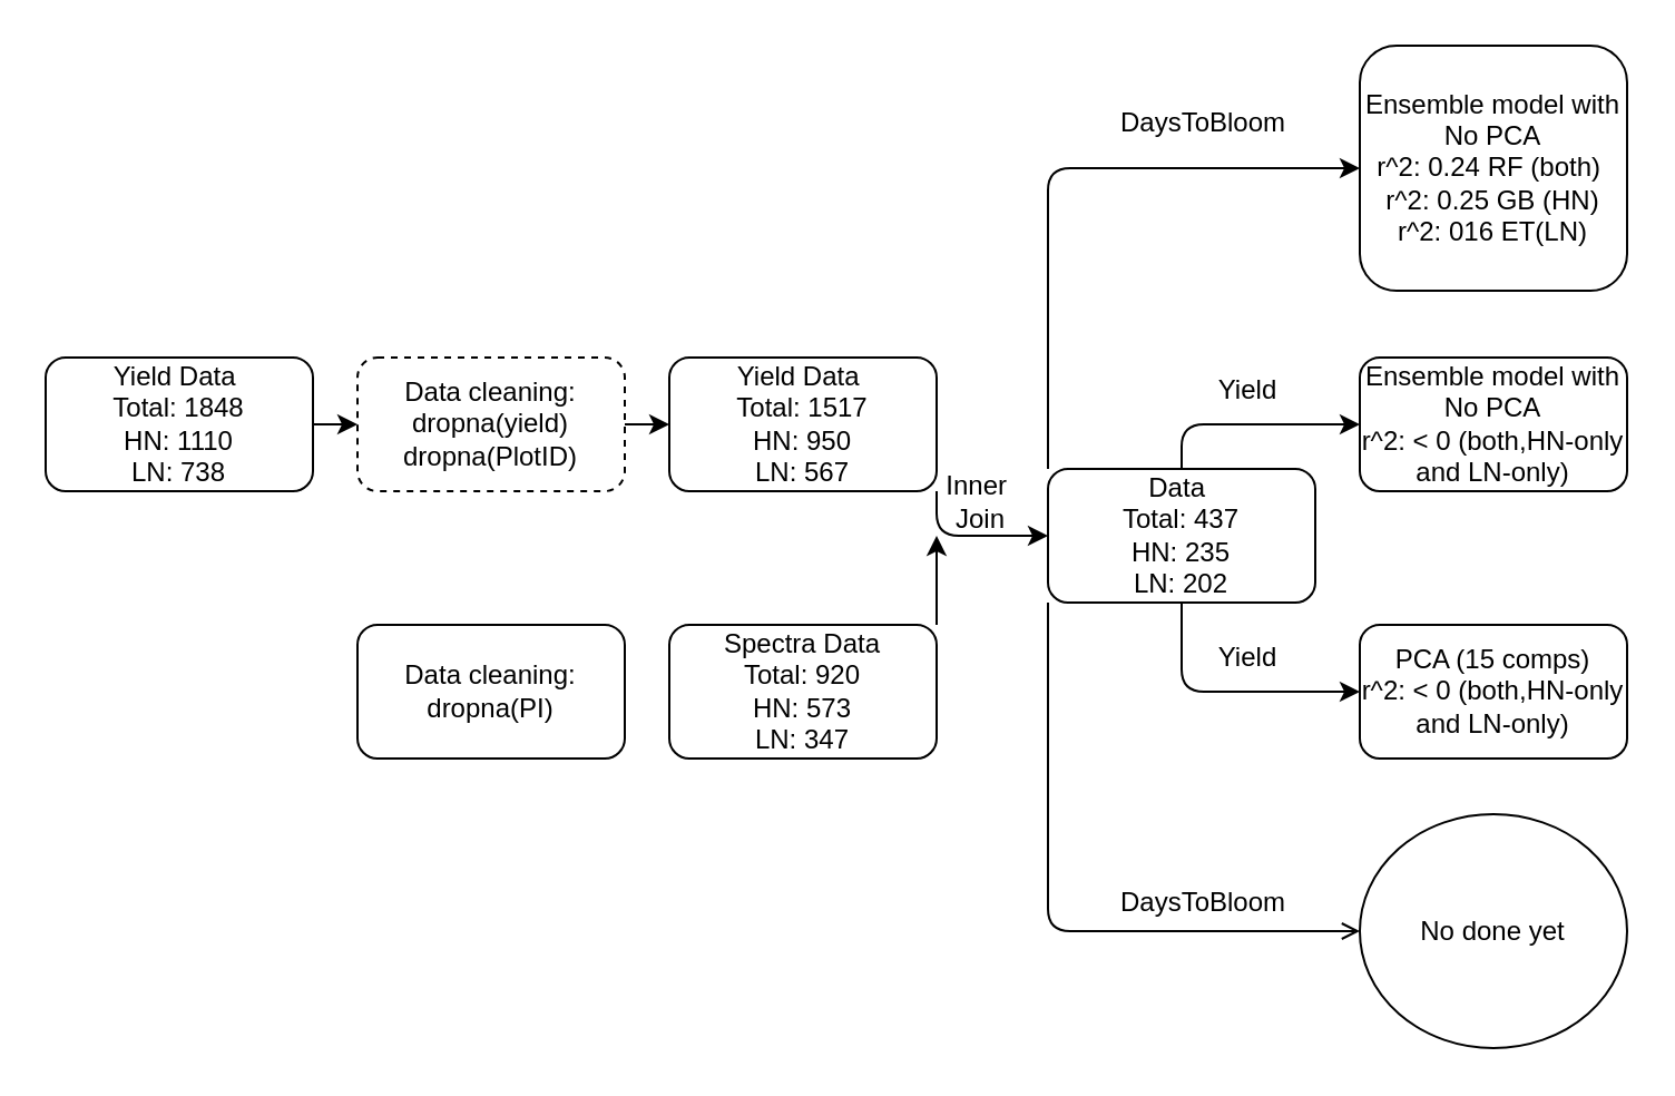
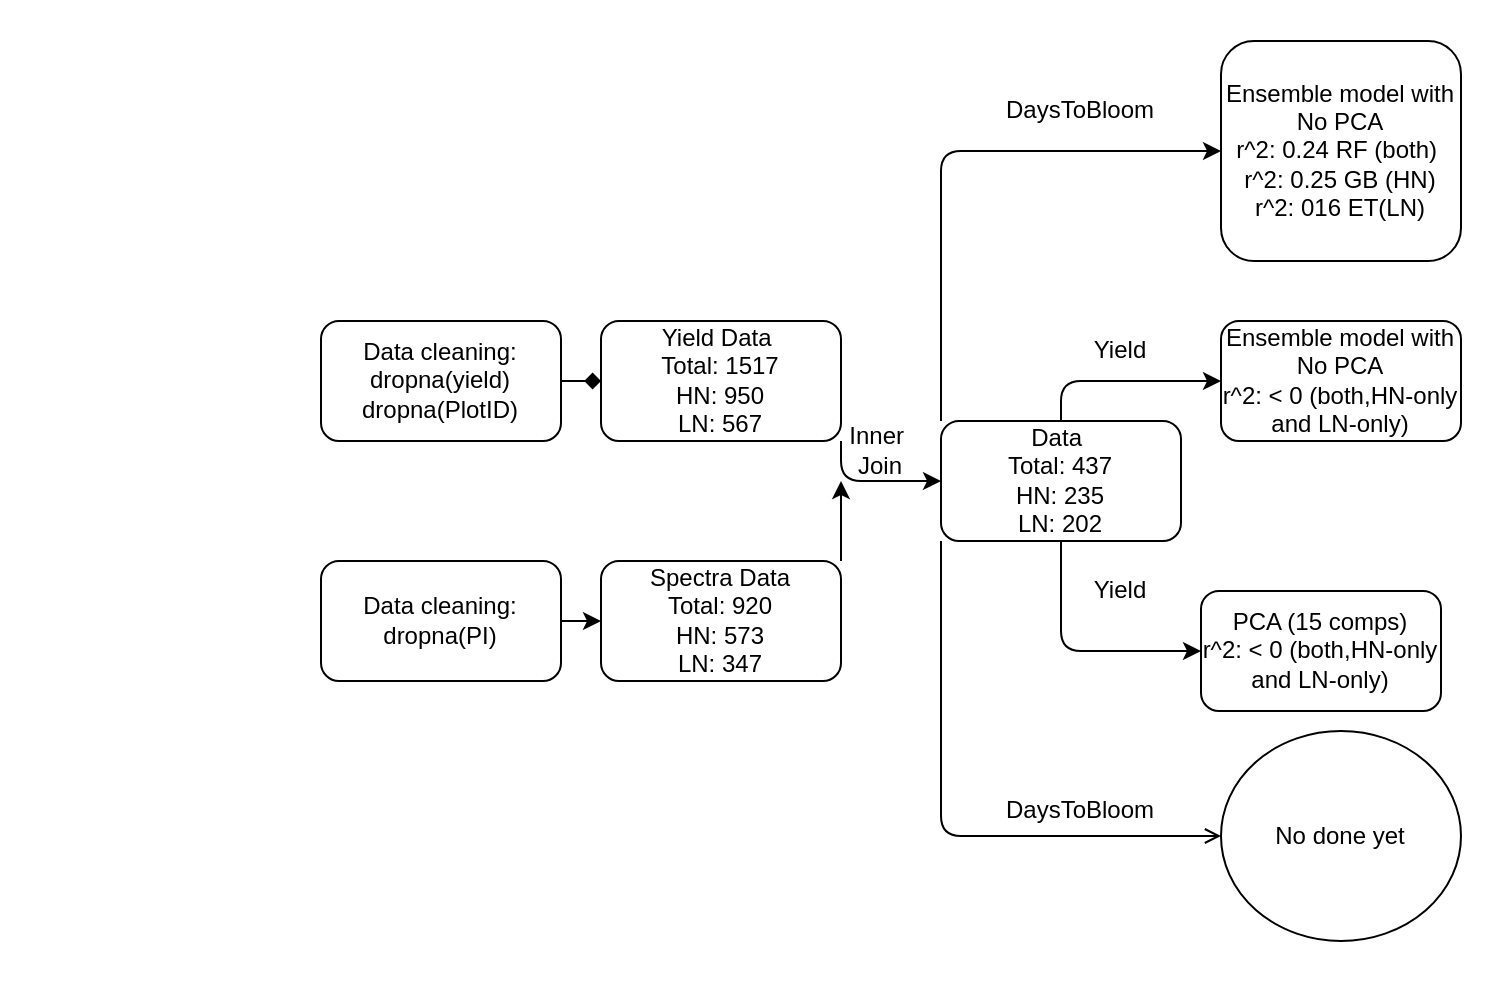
- <mxCell id="3" value="Yield Data&amp;nbsp;&lt;br&gt;Total: 1848&lt;br&gt;HN: 1110&lt;br&gt;LN: 738" style="whiteSpace=wrap;html=1;rounded=1;" vertex="1" parent="1"><mxGeometry x="20" y="160" width="120" height="60" as="geometry" /></mxCell>
- <mxCell id="2" style="edgeStyle=orthogonalEdgeStyle;orthogonalLoop=1;jettySize=auto;html=1;exitX=1;exitY=0.5;exitDx=0;exitDy=0;entryX=0;entryY=0.5;entryDx=0;entryDy=0;" edge="1" parent="1" source="3" target="5"><mxGeometry relative="1" as="geometry" /></mxCell>
- <mxCell id="5" value="&lt;span&gt;Data cleaning:&lt;/span&gt;&lt;br&gt;&lt;span&gt;dropna(yield)&lt;br&gt;dropna(PlotID)&lt;br&gt;&lt;/span&gt;" style="whiteSpace=wrap;html=1;rounded=1;dashed=1;" vertex="1" parent="1"><mxGeometry x="160" y="160" width="120" height="60" as="geometry" /></mxCell>
+ <mxCell id="5" value="&lt;span&gt;Data cleaning:&lt;/span&gt;&lt;br&gt;&lt;span&gt;dropna(yield)&lt;br&gt;dropna(PlotID)&lt;br&gt;&lt;/span&gt;" style="whiteSpace=wrap;html=1;rounded=1;" vertex="1" parent="1"><mxGeometry x="160" y="160" width="120" height="60" as="geometry" /></mxCell>
- <mxCell id="4" style="edgeStyle=orthogonalEdgeStyle;orthogonalLoop=1;jettySize=auto;html=1;exitX=1;exitY=0.5;exitDx=0;exitDy=0;entryX=0;entryY=0.5;entryDx=0;entryDy=0;" edge="1" parent="1" source="5" target="9"><mxGeometry relative="1" as="geometry" /></mxCell>
+ <mxCell id="4" style="edgeStyle=orthogonalEdgeStyle;orthogonalLoop=1;jettySize=auto;html=1;exitX=1;exitY=0.5;exitDx=0;exitDy=0;entryX=0;entryY=0.5;entryDx=0;entryDy=0;endArrow=diamond;" edge="1" parent="1" source="5" target="9"><mxGeometry relative="1" as="geometry" /></mxCell>
+ <mxCell id="6" style="edgeStyle=orthogonalEdgeStyle;orthogonalLoop=1;jettySize=auto;html=1;exitX=1;exitY=0.5;exitDx=0;exitDy=0;entryX=0;entryY=0.5;entryDx=0;entryDy=0;" edge="1" parent="1" source="7" target="11"><mxGeometry relative="1" as="geometry" /></mxCell>
- <mxCell id="18" value="PCA (15 comps)&lt;br&gt;r^2: &amp;lt; 0 (both,HN-only and LN-only)" style="whiteSpace=wrap;html=1;rounded=1;" vertex="1" parent="1"><mxGeometry x="610" y="280" width="120" height="60" as="geometry" /></mxCell>
+ <mxCell id="18" value="PCA (15 comps)&lt;br&gt;r^2: &amp;lt; 0 (both,HN-only and LN-only)" style="whiteSpace=wrap;html=1;rounded=1;" vertex="1" parent="1"><mxGeometry x="600" y="295" width="120" height="60" as="geometry" /></mxCell>
